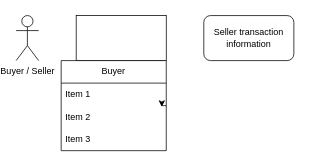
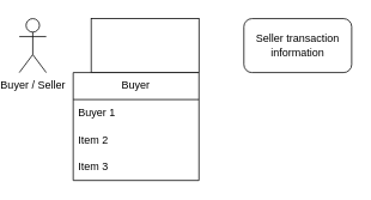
- <mxCell id="5" value="Item 1" style="text;strokeColor=none;fillColor=none;align=left;verticalAlign=middle;spacingLeft=4;spacingRight=4;overflow=hidden;points=[[0,0.5],[1,0.5]];portConstraint=eastwest;rotatable=0;whiteSpace=wrap;html=1;" vertex="1" parent="4"><mxGeometry y="30" width="140" height="30" as="geometry" /></mxCell>
+ <mxCell id="5" value="Buyer 1" style="text;strokeColor=none;fillColor=none;align=left;verticalAlign=middle;spacingLeft=4;spacingRight=4;overflow=hidden;points=[[0,0.5],[1,0.5]];portConstraint=eastwest;rotatable=0;whiteSpace=wrap;html=1;" vertex="1" parent="4"><mxGeometry y="30" width="140" height="30" as="geometry" /></mxCell>
- <mxCell id="8" style="edgeStyle=orthogonalEdgeStyle;rounded=0;orthogonalLoop=1;jettySize=auto;html=1;exitX=1;exitY=0.5;exitDx=0;exitDy=0;entryX=0.957;entryY=0.05;entryDx=0;entryDy=0;entryPerimeter=0;" edge="1" parent="4" source="4" target="6"><mxGeometry relative="1" as="geometry" /></mxCell>
